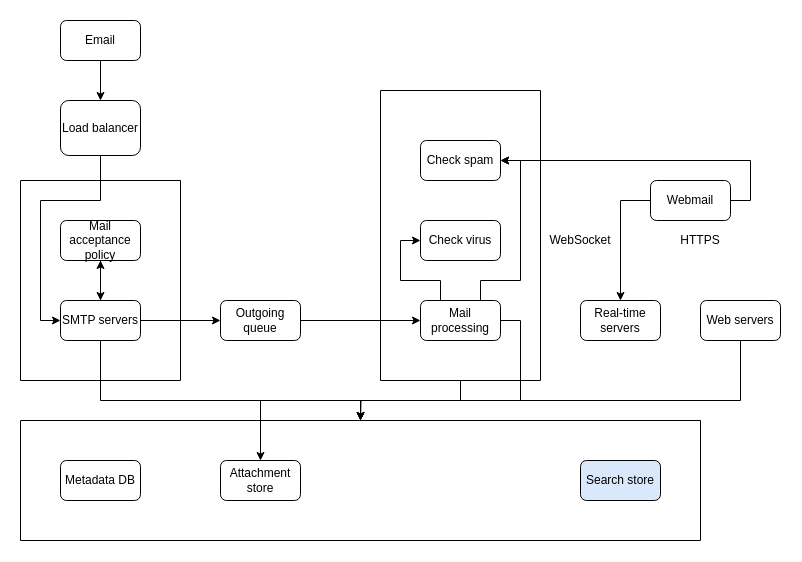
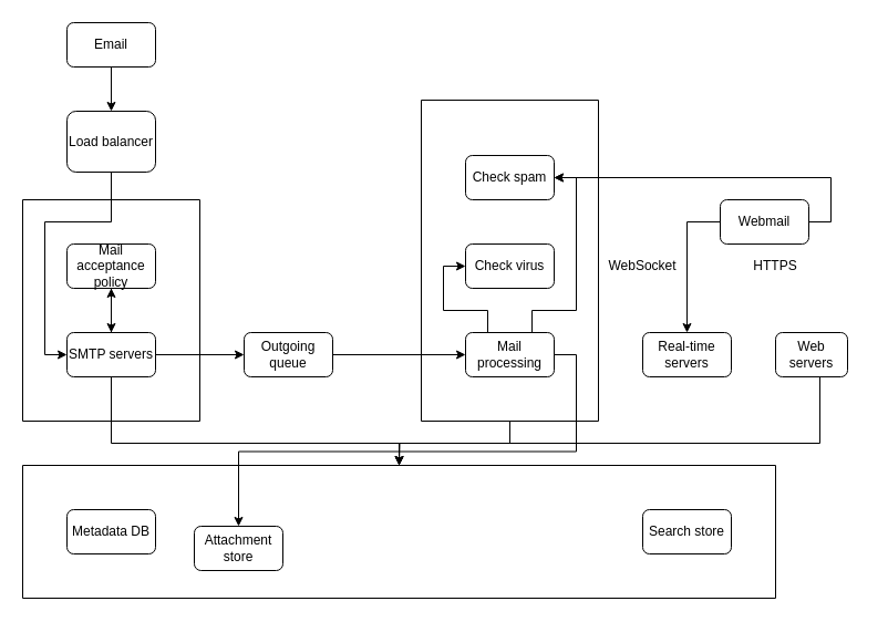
- <mxCell id="29" value="Web servers" style="rounded=1;whiteSpace=wrap;html=1;" vertex="1" parent="1"><mxGeometry x="700" y="300" width="80" height="40" as="geometry" /></mxCell>
+ <mxCell id="29" value="Web servers" style="rounded=1;whiteSpace=wrap;html=1;" vertex="1" parent="1"><mxGeometry x="700" y="300" width="65" height="40" as="geometry" /></mxCell>
- <mxCell id="3" value="Attachment store" style="rounded=1;whiteSpace=wrap;html=1;" parent="1" vertex="1"><mxGeometry x="220" y="460" width="80" height="40" as="geometry" /></mxCell>
+ <mxCell id="3" value="Attachment store" style="rounded=1;whiteSpace=wrap;html=1;" parent="1" vertex="1"><mxGeometry x="175" y="475" width="80" height="40" as="geometry" /></mxCell>
- <mxCell id="4" value="Search store" style="rounded=1;whiteSpace=wrap;html=1;fillColor=#dae8fc;" parent="1" vertex="1"><mxGeometry x="580" y="460" width="80" height="40" as="geometry" /></mxCell>
+ <mxCell id="4" value="Search store" style="rounded=1;whiteSpace=wrap;html=1;" parent="1" vertex="1"><mxGeometry x="580" y="460" width="80" height="40" as="geometry" /></mxCell>
